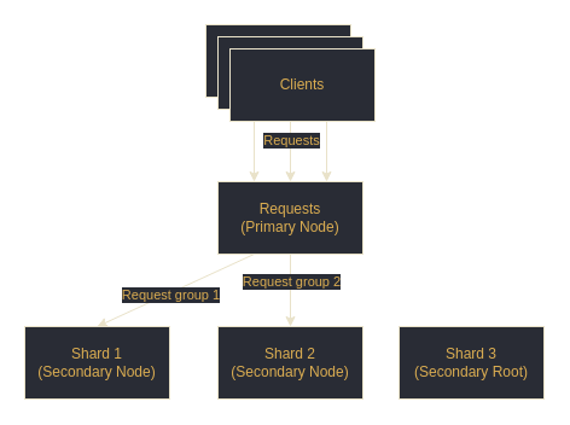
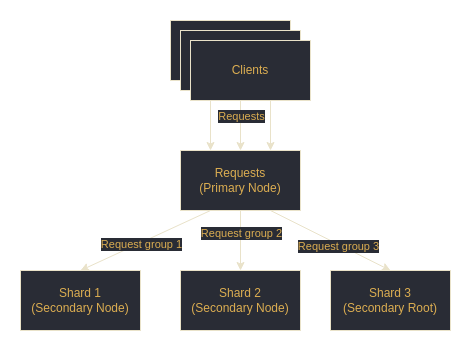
+ <mxCell id="7" style="edgeStyle=none;rounded=0;orthogonalLoop=1;jettySize=auto;html=1;entryX=0.5;entryY=0;entryDx=0;entryDy=0;exitX=0.75;exitY=1;exitDx=0;exitDy=0;fontColor=#dcae52;labelBackgroundColor=#292c35;strokeColor=#E9E2C9;" parent="1" source="9" target="12" edge="1"><mxGeometry relative="1" as="geometry" /></mxCell>
+ <mxCell id="8" value="Request group 3" style="edgeLabel;html=1;align=center;verticalAlign=middle;resizable=0;points=[];fontColor=#dcae52;labelBackgroundColor=#292c35;" parent="7" vertex="1" connectable="0"><mxGeometry x="0.205" y="1" relative="1" as="geometry"><mxPoint x="-5" as="offset" /></mxGeometry></mxCell>
